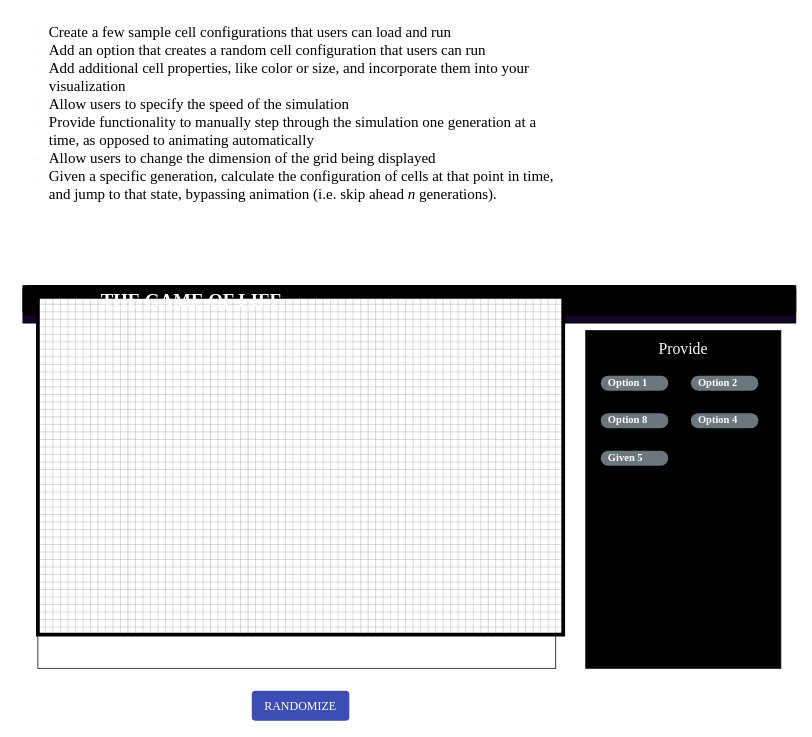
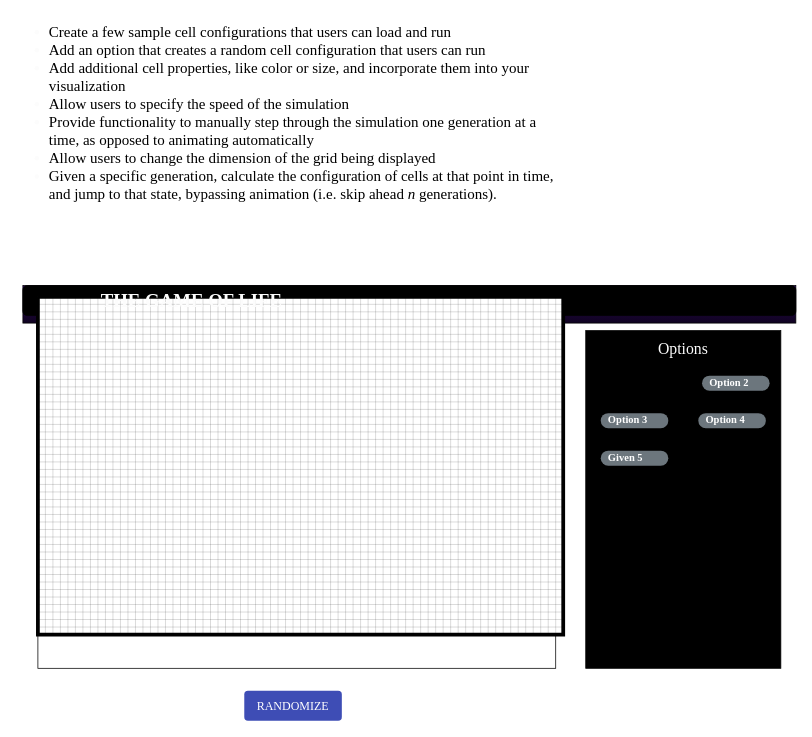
- <mxCell id="6" value="&lt;font style=&quot;font-size: 21px&quot;&gt;Provide&lt;/font&gt;" style="text;html=1;strokeColor=none;fillColor=none;align=center;verticalAlign=middle;whiteSpace=wrap;rounded=0;fontColor=#FCFCFC;fontFamily=Russo One;FType=g;" parent="1" vertex="1"><mxGeometry x="875" y="440" width="70" height="50" as="geometry" /></mxCell>
+ <mxCell id="6" value="&lt;font style=&quot;font-size: 21px&quot;&gt;Options&lt;/font&gt;" style="text;html=1;strokeColor=none;fillColor=none;align=center;verticalAlign=middle;whiteSpace=wrap;rounded=0;fontColor=#FCFCFC;fontFamily=Russo One;FType=g;" parent="1" vertex="1"><mxGeometry x="875" y="440" width="70" height="50" as="geometry" /></mxCell>
- <mxCell id="10" value="Option 1" style="rounded=1;whiteSpace=wrap;html=1;arcSize=50;strokeColor=none;strokeWidth=1;fillColor=#6C767D;fontColor=#FFFFFF;whiteSpace=wrap;align=left;verticalAlign=middle;spacingLeft=0;fontStyle=1;fontSize=14;spacing=10;labelBackgroundColor=none;fontFamily=Titillium Web;FType=g;" vertex="1" parent="1"><mxGeometry x="800" y="500" width="90" height="20" as="geometry" /></mxCell>
- <mxCell id="11" value="Option 2" style="rounded=1;whiteSpace=wrap;html=1;arcSize=50;strokeColor=none;strokeWidth=1;fillColor=#6C767D;fontColor=#FFFFFF;whiteSpace=wrap;align=left;verticalAlign=middle;spacingLeft=0;fontStyle=1;fontSize=14;spacing=10;labelBackgroundColor=none;fontFamily=Titillium Web;" vertex="1" parent="1"><mxGeometry x="920" y="500" width="90" height="20" as="geometry" /></mxCell>
+ <mxCell id="11" value="Option 2" style="rounded=1;whiteSpace=wrap;html=1;arcSize=50;strokeColor=none;strokeWidth=1;fillColor=#6C767D;fontColor=#FFFFFF;whiteSpace=wrap;align=left;verticalAlign=middle;spacingLeft=0;fontStyle=1;fontSize=14;spacing=10;labelBackgroundColor=none;fontFamily=Titillium Web;" vertex="1" parent="1"><mxGeometry x="935" y="500" width="90" height="20" as="geometry" /></mxCell>
- <mxCell id="13" value="Option 8" style="rounded=1;whiteSpace=wrap;html=1;arcSize=50;strokeColor=none;strokeWidth=1;fillColor=#6C767D;fontColor=#FFFFFF;whiteSpace=wrap;align=left;verticalAlign=middle;spacingLeft=0;fontStyle=1;fontSize=14;spacing=10;labelBackgroundColor=none;fontFamily=Titillium Web;" vertex="1" parent="1"><mxGeometry x="800" y="550" width="90" height="20" as="geometry" /></mxCell>
+ <mxCell id="13" value="Option 3" style="rounded=1;whiteSpace=wrap;html=1;arcSize=50;strokeColor=none;strokeWidth=1;fillColor=#6C767D;fontColor=#FFFFFF;whiteSpace=wrap;align=left;verticalAlign=middle;spacingLeft=0;fontStyle=1;fontSize=14;spacing=10;labelBackgroundColor=none;fontFamily=Titillium Web;" vertex="1" parent="1"><mxGeometry x="800" y="550" width="90" height="20" as="geometry" /></mxCell>
- <mxCell id="12" value="Option 4" style="rounded=1;whiteSpace=wrap;html=1;arcSize=50;strokeColor=none;strokeWidth=1;fillColor=#6C767D;fontColor=#FFFFFF;whiteSpace=wrap;align=left;verticalAlign=middle;spacingLeft=0;fontStyle=1;fontSize=14;spacing=10;labelBackgroundColor=none;fontFamily=Titillium Web;" vertex="1" parent="1"><mxGeometry x="920" y="550" width="90" height="20" as="geometry" /></mxCell>
+ <mxCell id="12" value="Option 4" style="rounded=1;whiteSpace=wrap;html=1;arcSize=50;strokeColor=none;strokeWidth=1;fillColor=#6C767D;fontColor=#FFFFFF;whiteSpace=wrap;align=left;verticalAlign=middle;spacingLeft=0;fontStyle=1;fontSize=14;spacing=10;labelBackgroundColor=none;fontFamily=Titillium Web;" vertex="1" parent="1"><mxGeometry x="930" y="550" width="90" height="20" as="geometry" /></mxCell>
- <mxCell id="15" value="RANDOMIZE" style="html=1;shadow=0;dashed=0;shape=mxgraph.bootstrap.rrect;rSize=5;strokeColor=none;strokeWidth=1;fontColor=#FFFFFF;whiteSpace=wrap;align=center;verticalAlign=middle;spacingLeft=0;fontStyle=0;fontSize=16;spacing=5;labelBackgroundColor=none;fontFamily=Russo One;fillColor=#3E4DB5;" vertex="1" parent="1"><mxGeometry x="335" y="920" width="130" height="40" as="geometry" /></mxCell>
+ <mxCell id="15" value="RANDOMIZE" style="html=1;shadow=0;dashed=0;shape=mxgraph.bootstrap.rrect;rSize=5;strokeColor=none;strokeWidth=1;fontColor=#FFFFFF;whiteSpace=wrap;align=center;verticalAlign=middle;spacingLeft=0;fontStyle=0;fontSize=16;spacing=5;labelBackgroundColor=none;fontFamily=Russo One;fillColor=#3E4DB5;" vertex="1" parent="1"><mxGeometry x="325" y="920" width="130" height="40" as="geometry" /></mxCell>
